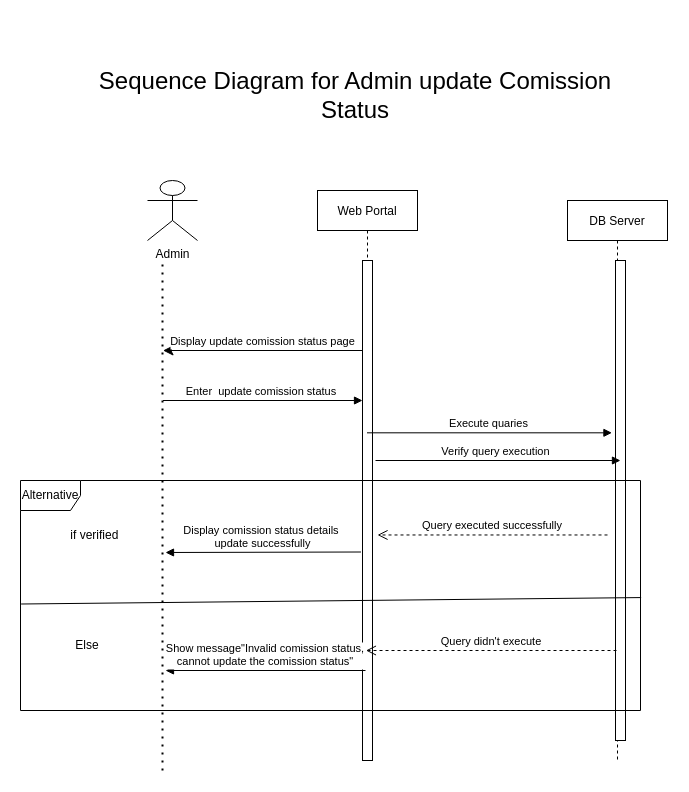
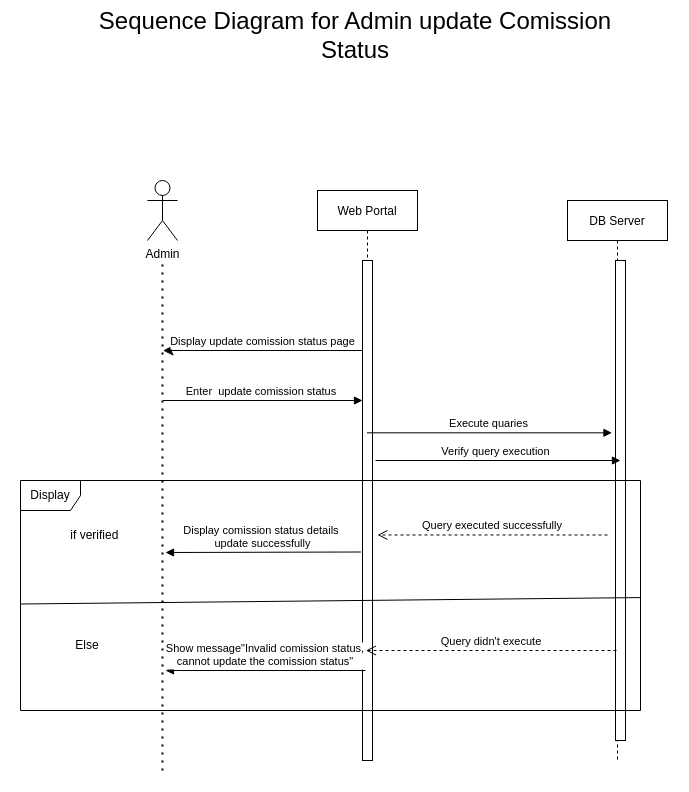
- <mxCell id="15" value="&lt;font style=&quot;font-size: 24px;&quot;&gt;Sequence Diagram for Admin update Comission Status&lt;/font&gt;" style="text;html=1;strokeColor=none;fillColor=none;align=center;verticalAlign=middle;whiteSpace=wrap;rounded=0;" vertex="1" parent="1"><mxGeometry x="85" y="80" width="540" height="30" as="geometry" /></mxCell>
+ <mxCell id="15" value="&lt;font style=&quot;font-size: 24px;&quot;&gt;Sequence Diagram for Admin update Comission Status&lt;/font&gt;" style="text;html=1;strokeColor=none;fillColor=none;align=center;verticalAlign=middle;whiteSpace=wrap;rounded=0;" vertex="1" parent="1"><mxGeometry x="85" y="20" width="540" height="30" as="geometry" /></mxCell>
- <mxCell id="10" value="Admin" style="shape=umlActor;verticalLabelPosition=bottom;verticalAlign=top;html=1;outlineConnect=0;" vertex="1" parent="1"><mxGeometry x="147" y="180" width="50" height="60" as="geometry" /></mxCell>
+ <mxCell id="10" value="Admin" style="shape=umlActor;verticalLabelPosition=bottom;verticalAlign=top;html=1;outlineConnect=0;" vertex="1" parent="1"><mxGeometry x="147" y="180" width="30" height="60" as="geometry" /></mxCell>
- <mxCell id="18" value="Alternative" style="shape=umlFrame;whiteSpace=wrap;html=1;" vertex="1" parent="1"><mxGeometry x="20" y="480" width="620" height="230" as="geometry" /></mxCell>
+ <mxCell id="18" value="Display" style="shape=umlFrame;whiteSpace=wrap;html=1;" vertex="1" parent="1"><mxGeometry x="20" y="480" width="620" height="230" as="geometry" /></mxCell>
